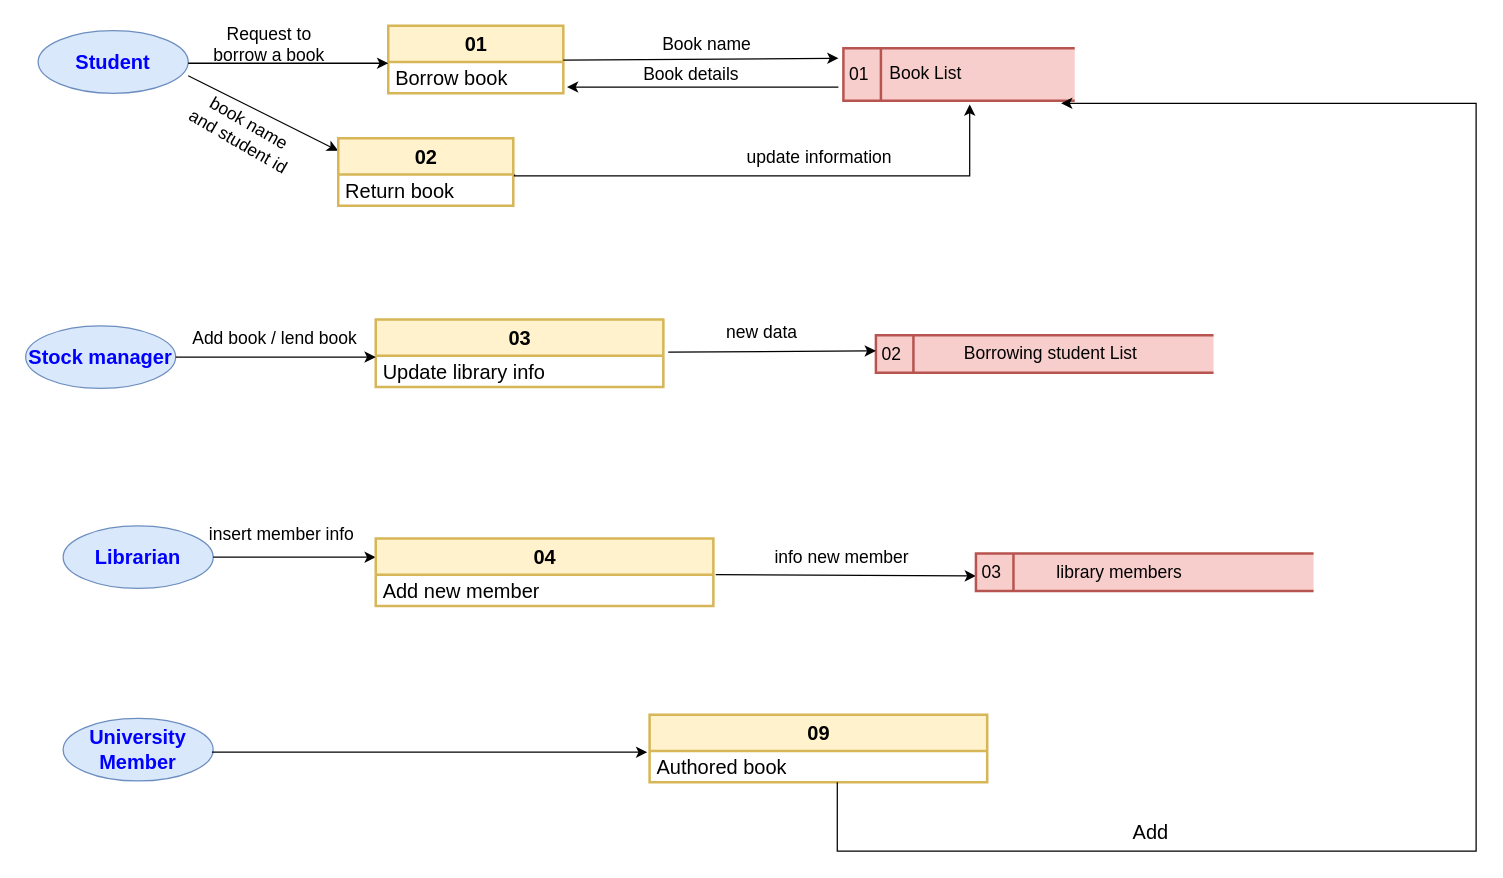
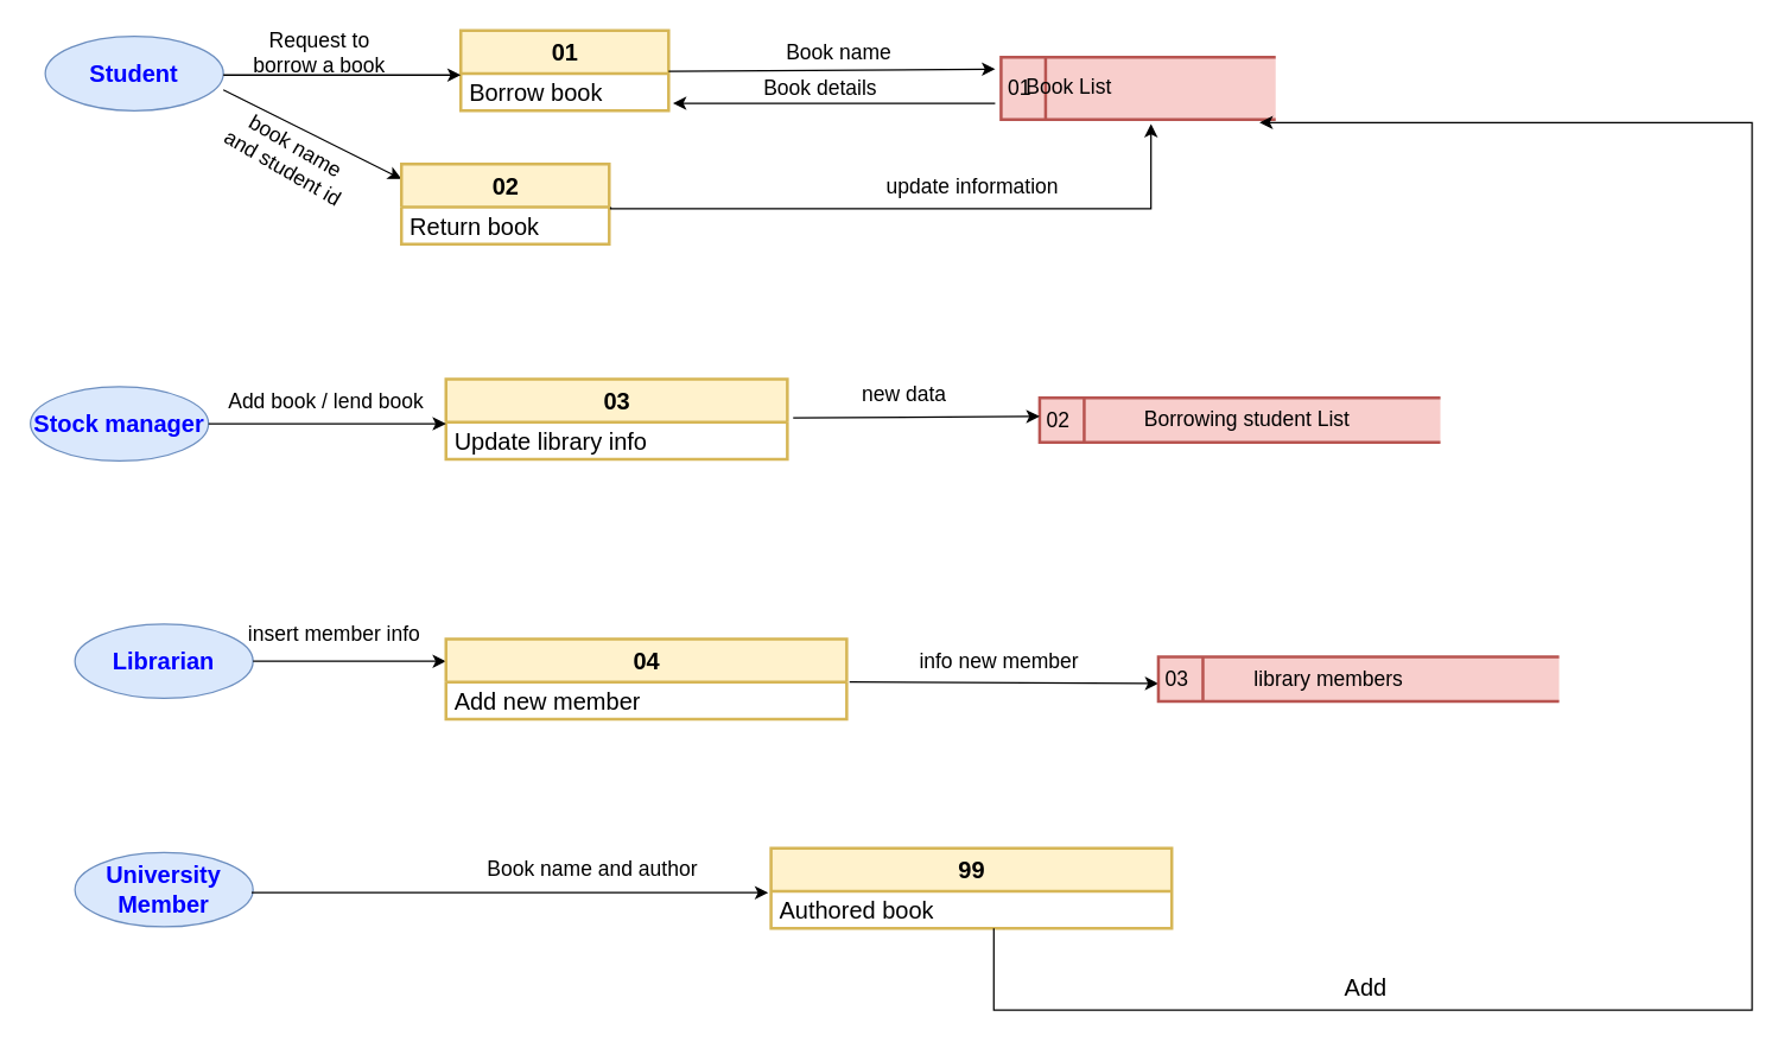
- <mxCell id="9" value="Book List" style="text;html=1;strokeColor=none;fillColor=none;align=center;verticalAlign=middle;whiteSpace=wrap;rounded=0;strokeWidth=2;fontSize=14;fontColor=#000000;" vertex="1" parent="1"><mxGeometry x="710" y="43" width="60" height="30" as="geometry" /></mxCell>
+ <mxCell id="9" value="Book List" style="text;html=1;strokeColor=none;fillColor=none;align=center;verticalAlign=middle;whiteSpace=wrap;rounded=0;strokeWidth=2;fontSize=14;fontColor=#000000;" vertex="1" parent="1"><mxGeometry x="690" y="43" width="60" height="30" as="geometry" /></mxCell>
+ <mxCell id="41" value="Book name and author" style="text;html=1;strokeColor=none;fillColor=none;align=center;verticalAlign=middle;whiteSpace=wrap;rounded=0;strokeWidth=2;fontSize=14;fontColor=#000000;" vertex="1" parent="1"><mxGeometry x="309" y="570" width="180" height="30" as="geometry" /></mxCell>
- <mxCell id="38" value="09" style="swimlane;fontStyle=1;align=center;verticalAlign=middle;childLayout=stackLayout;horizontal=1;startSize=29;horizontalStack=0;resizeParent=1;resizeParentMax=0;resizeLast=0;collapsible=0;marginBottom=0;html=1;fontSize=16;strokeWidth=2;fillColor=#fff2cc;strokeColor=#d6b656;" vertex="1" parent="1"><mxGeometry x="519" y="571" width="270" height="54" as="geometry" /></mxCell>
+ <mxCell id="38" value="99" style="swimlane;fontStyle=1;align=center;verticalAlign=middle;childLayout=stackLayout;horizontal=1;startSize=29;horizontalStack=0;resizeParent=1;resizeParentMax=0;resizeLast=0;collapsible=0;marginBottom=0;html=1;fontSize=16;strokeWidth=2;fillColor=#fff2cc;strokeColor=#d6b656;" vertex="1" parent="1"><mxGeometry x="519" y="571" width="270" height="54" as="geometry" /></mxCell>
